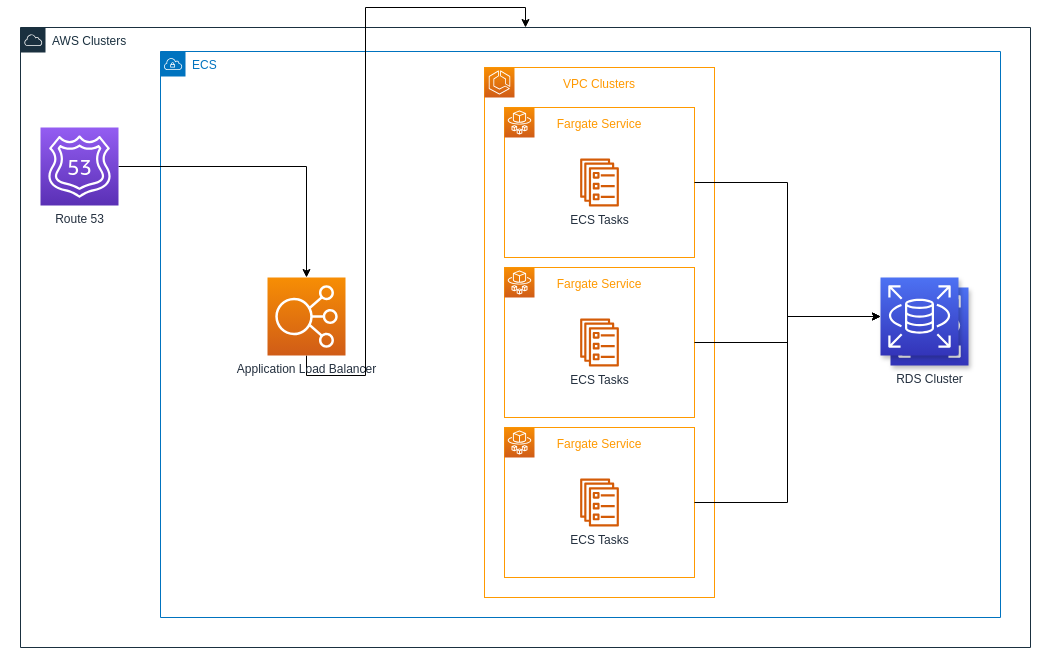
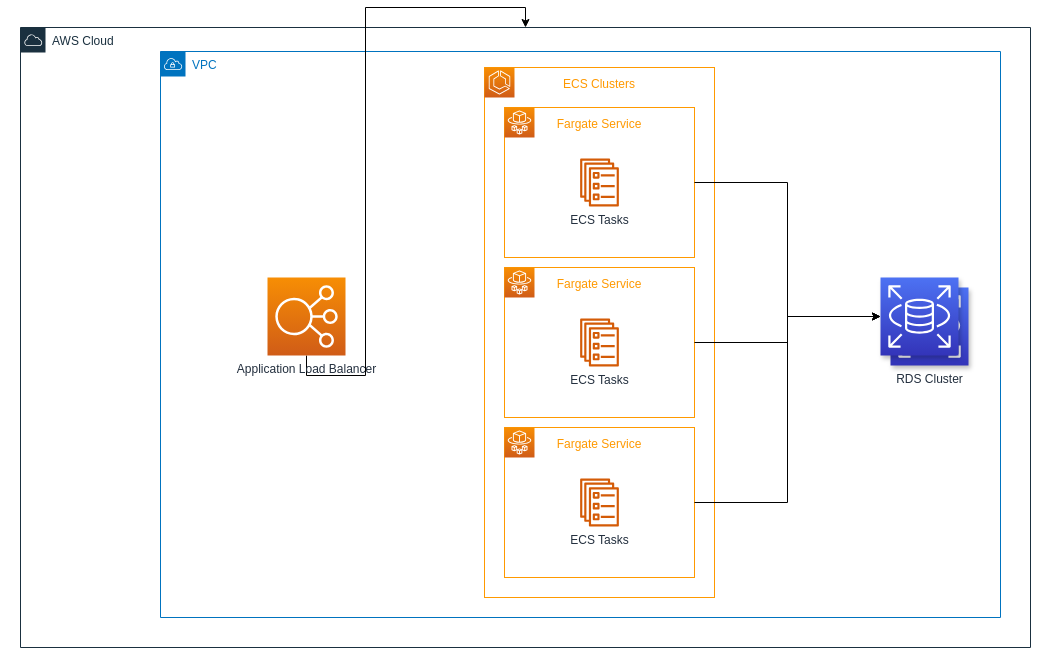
- <mxCell id="2" value="&lt;font color=&quot;#1a303f&quot;&gt;AWS Clusters&lt;/font&gt;" style="sketch=0;outlineConnect=0;gradientColor=none;html=1;whiteSpace=wrap;fontSize=12;fontStyle=0;shape=mxgraph.aws4.group;grIcon=mxgraph.aws4.group_aws_cloud;strokeColor=#1A303F;fillColor=none;verticalAlign=top;align=left;spacingLeft=30;fontColor=#858B94;dashed=0;movable=1;resizable=1;rotatable=1;deletable=1;editable=1;locked=0;connectable=1;" vertex="1" parent="1"><mxGeometry x="20" y="20" width="1010" height="620" as="geometry" /></mxCell>
+ <mxCell id="2" value="&lt;font color=&quot;#1a303f&quot;&gt;AWS Cloud&lt;/font&gt;" style="sketch=0;outlineConnect=0;gradientColor=none;html=1;whiteSpace=wrap;fontSize=12;fontStyle=0;shape=mxgraph.aws4.group;grIcon=mxgraph.aws4.group_aws_cloud;strokeColor=#1A303F;fillColor=none;verticalAlign=top;align=left;spacingLeft=30;fontColor=#858B94;dashed=0;movable=1;resizable=1;rotatable=1;deletable=1;editable=1;locked=0;connectable=1;" vertex="1" parent="1"><mxGeometry x="20" y="20" width="1010" height="620" as="geometry" /></mxCell>
- <mxCell id="3" value="&lt;font color=&quot;#0073bf&quot;&gt;ECS&lt;/font&gt;" style="sketch=0;outlineConnect=0;gradientColor=none;html=1;whiteSpace=wrap;fontSize=12;fontStyle=0;shape=mxgraph.aws4.group;grIcon=mxgraph.aws4.group_vpc;strokeColor=#0073BF;fillColor=none;verticalAlign=top;align=left;spacingLeft=30;fontColor=#B6BABF;dashed=0;" vertex="1" parent="1"><mxGeometry x="160" y="44" width="840" height="566" as="geometry" /></mxCell>
+ <mxCell id="3" value="&lt;font color=&quot;#0073bf&quot;&gt;VPC&lt;/font&gt;" style="sketch=0;outlineConnect=0;gradientColor=none;html=1;whiteSpace=wrap;fontSize=12;fontStyle=0;shape=mxgraph.aws4.group;grIcon=mxgraph.aws4.group_vpc;strokeColor=#0073BF;fillColor=none;verticalAlign=top;align=left;spacingLeft=30;fontColor=#B6BABF;dashed=0;" vertex="1" parent="1"><mxGeometry x="160" y="44" width="840" height="566" as="geometry" /></mxCell>
- <mxCell id="5" value="&lt;div align=&quot;center&quot;&gt;&lt;div&gt;VPC Clusters&lt;/div&gt;&lt;/div&gt;" style="outlineConnect=0;gradientColor=none;html=1;whiteSpace=wrap;fontSize=12;fontStyle=0;strokeColor=#FF9900;fillColor=none;verticalAlign=top;align=center;fontColor=#FF9900;dashed=0;spacingTop=3;" vertex="1" parent="4"><mxGeometry width="230" height="530" as="geometry" /></mxCell>
+ <mxCell id="5" value="&lt;div align=&quot;center&quot;&gt;&lt;div&gt;ECS Clusters&lt;/div&gt;&lt;/div&gt;" style="outlineConnect=0;gradientColor=none;html=1;whiteSpace=wrap;fontSize=12;fontStyle=0;strokeColor=#FF9900;fillColor=none;verticalAlign=top;align=center;fontColor=#FF9900;dashed=0;spacingTop=3;" vertex="1" parent="4"><mxGeometry width="230" height="530" as="geometry" /></mxCell>
- <mxCell id="20" value="Route 53" style="sketch=0;points=[[0,0,0],[0.25,0,0],[0.5,0,0],[0.75,0,0],[1,0,0],[0,1,0],[0.25,1,0],[0.5,1,0],[0.75,1,0],[1,1,0],[0,0.25,0],[0,0.5,0],[0,0.75,0],[1,0.25,0],[1,0.5,0],[1,0.75,0]];outlineConnect=0;fontColor=#232F3E;gradientColor=#945DF2;gradientDirection=north;fillColor=#5A30B5;strokeColor=#ffffff;dashed=0;verticalLabelPosition=bottom;verticalAlign=top;align=center;html=1;fontSize=12;fontStyle=0;aspect=fixed;shape=mxgraph.aws4.resourceIcon;resIcon=mxgraph.aws4.route_53;" vertex="1" parent="1"><mxGeometry x="40" y="120" width="78" height="78" as="geometry" /></mxCell>
- <mxCell id="19" style="edgeStyle=orthogonalEdgeStyle;rounded=0;orthogonalLoop=1;jettySize=auto;html=1;" edge="1" parent="1" source="20" target="22"><mxGeometry relative="1" as="geometry" /></mxCell>
